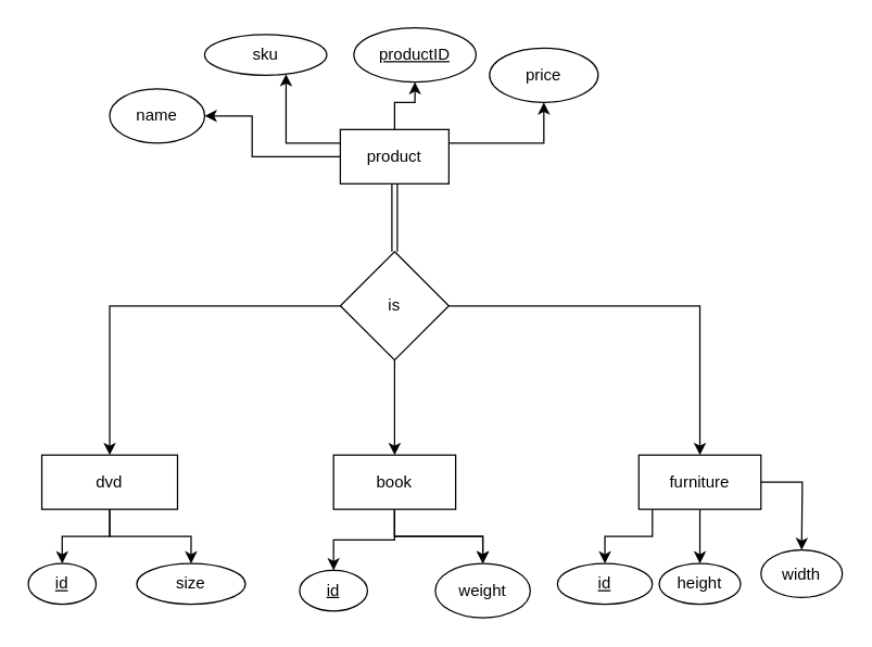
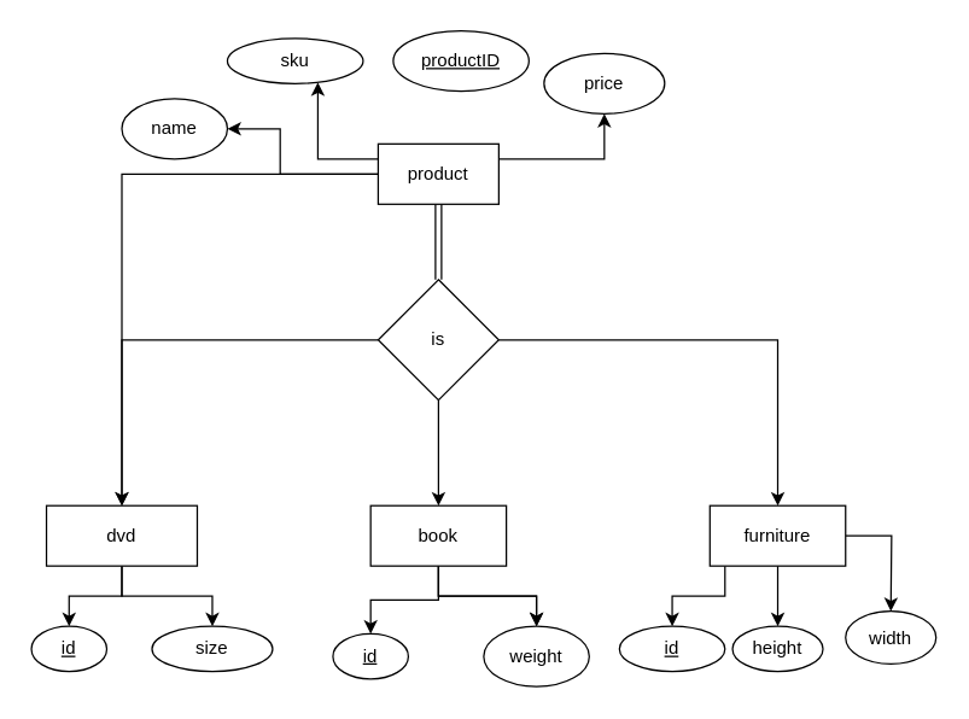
- <mxCell id="5" value="" style="edgeStyle=orthogonalEdgeStyle;rounded=0;orthogonalLoop=1;jettySize=auto;html=1;" edge="1" parent="1" source="7" target="11"><mxGeometry relative="1" as="geometry" /></mxCell>
+ <mxCell id="5" value="" style="edgeStyle=orthogonalEdgeStyle;rounded=0;orthogonalLoop=1;jettySize=auto;html=1;" edge="1" parent="1" source="7" target="18"><mxGeometry relative="1" as="geometry" /></mxCell>
